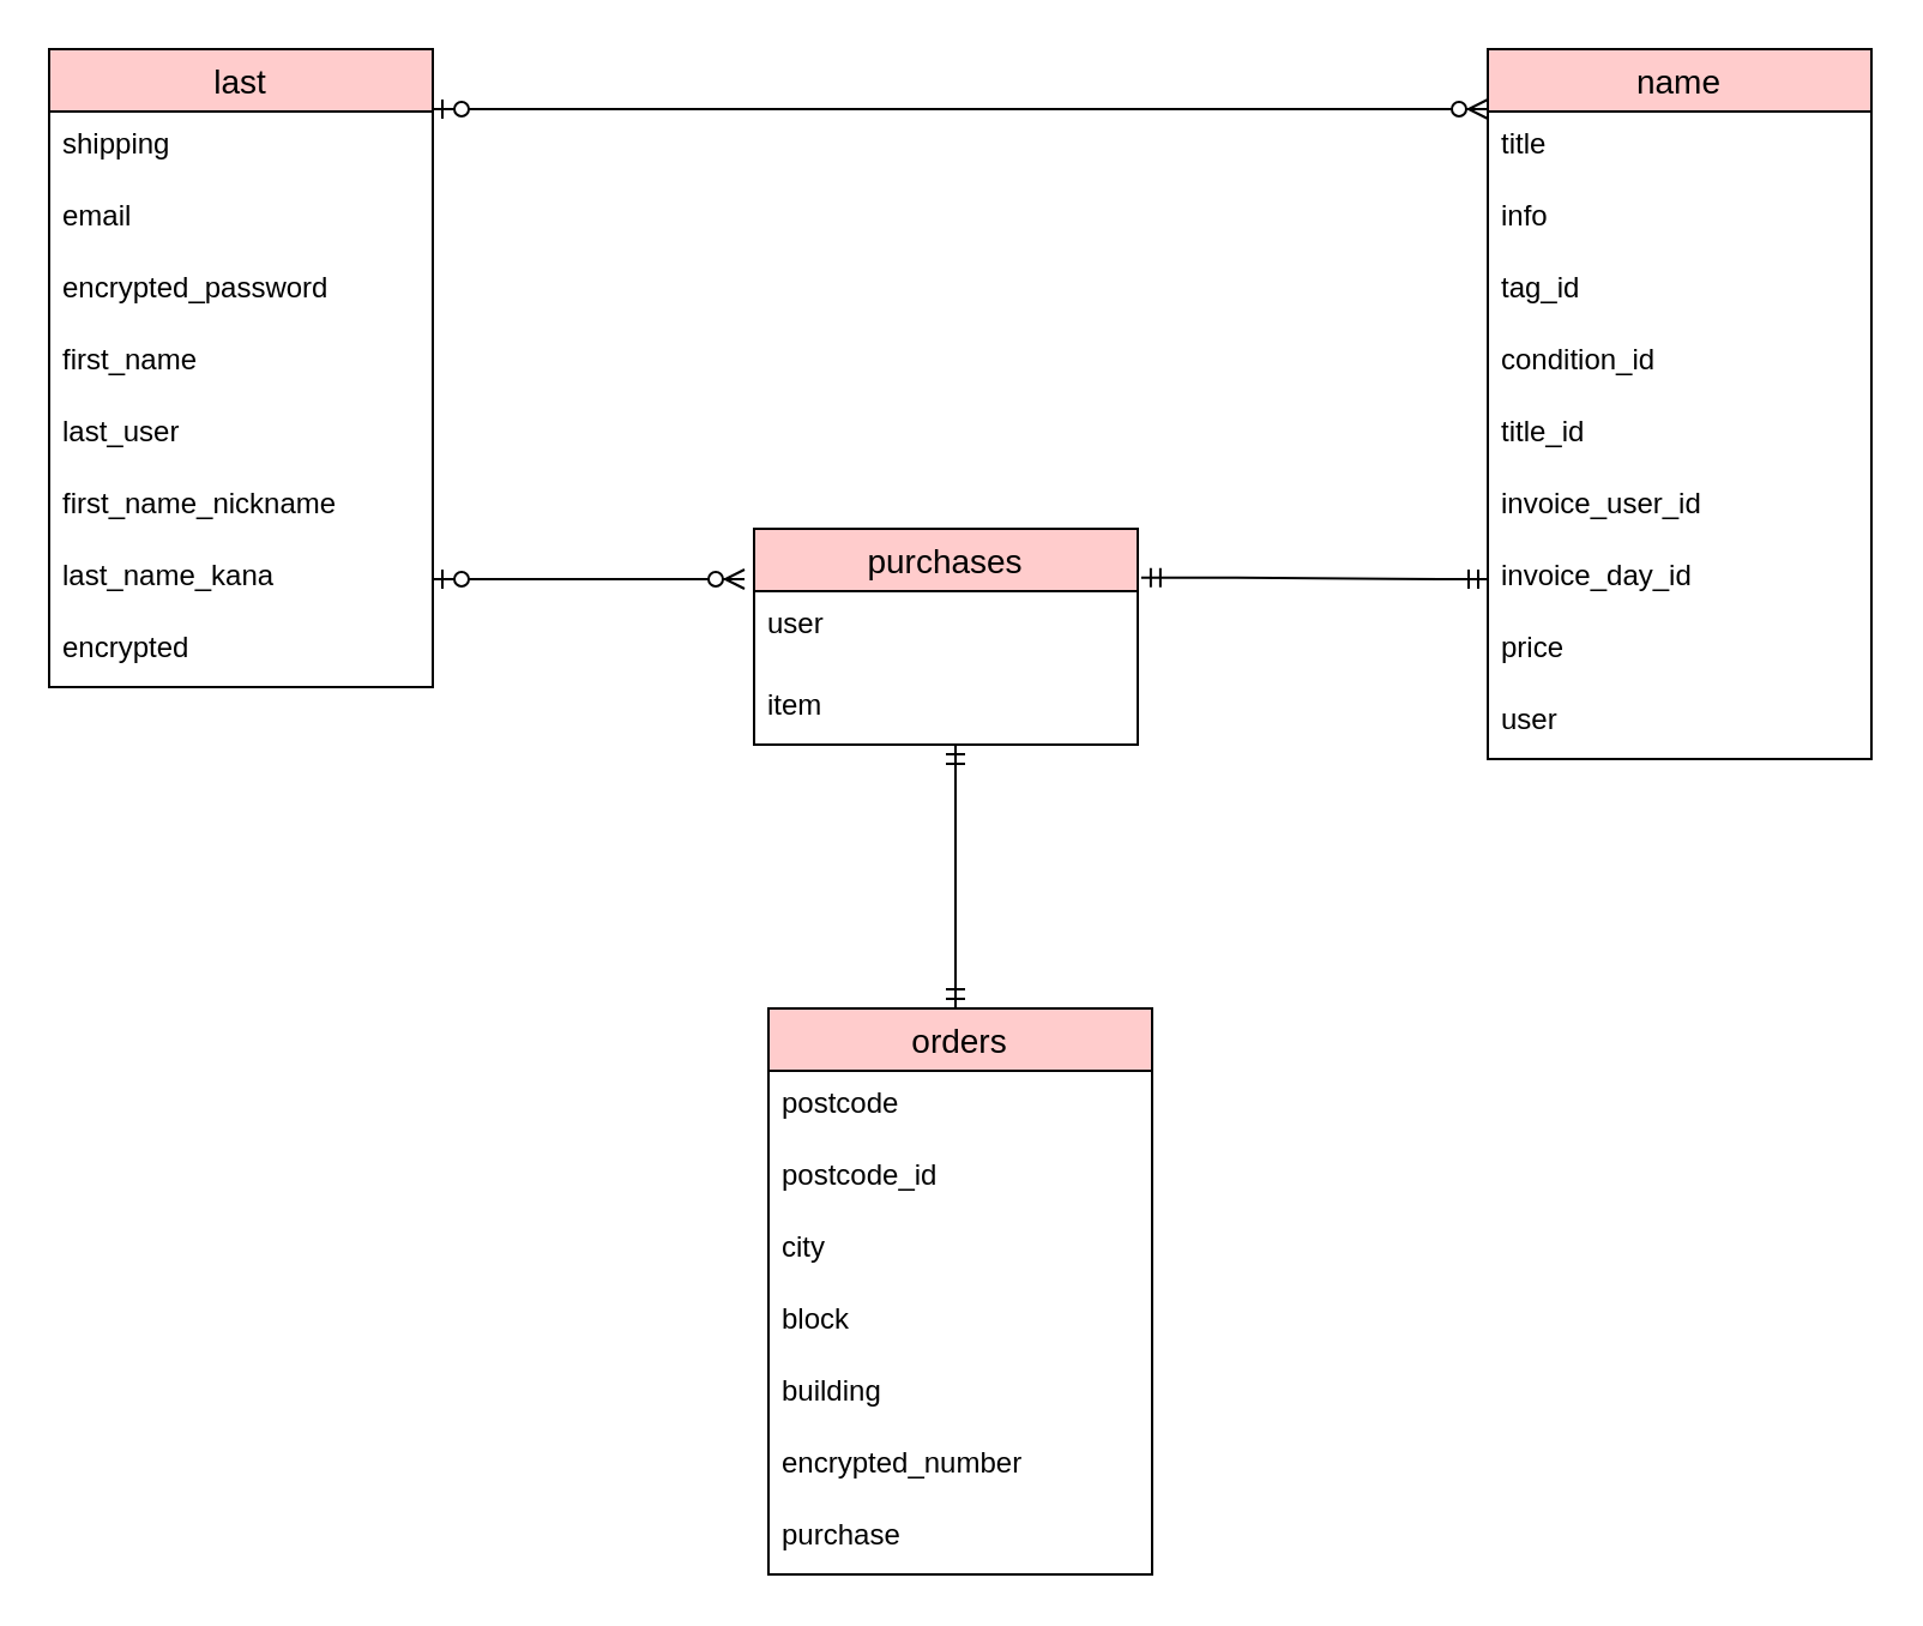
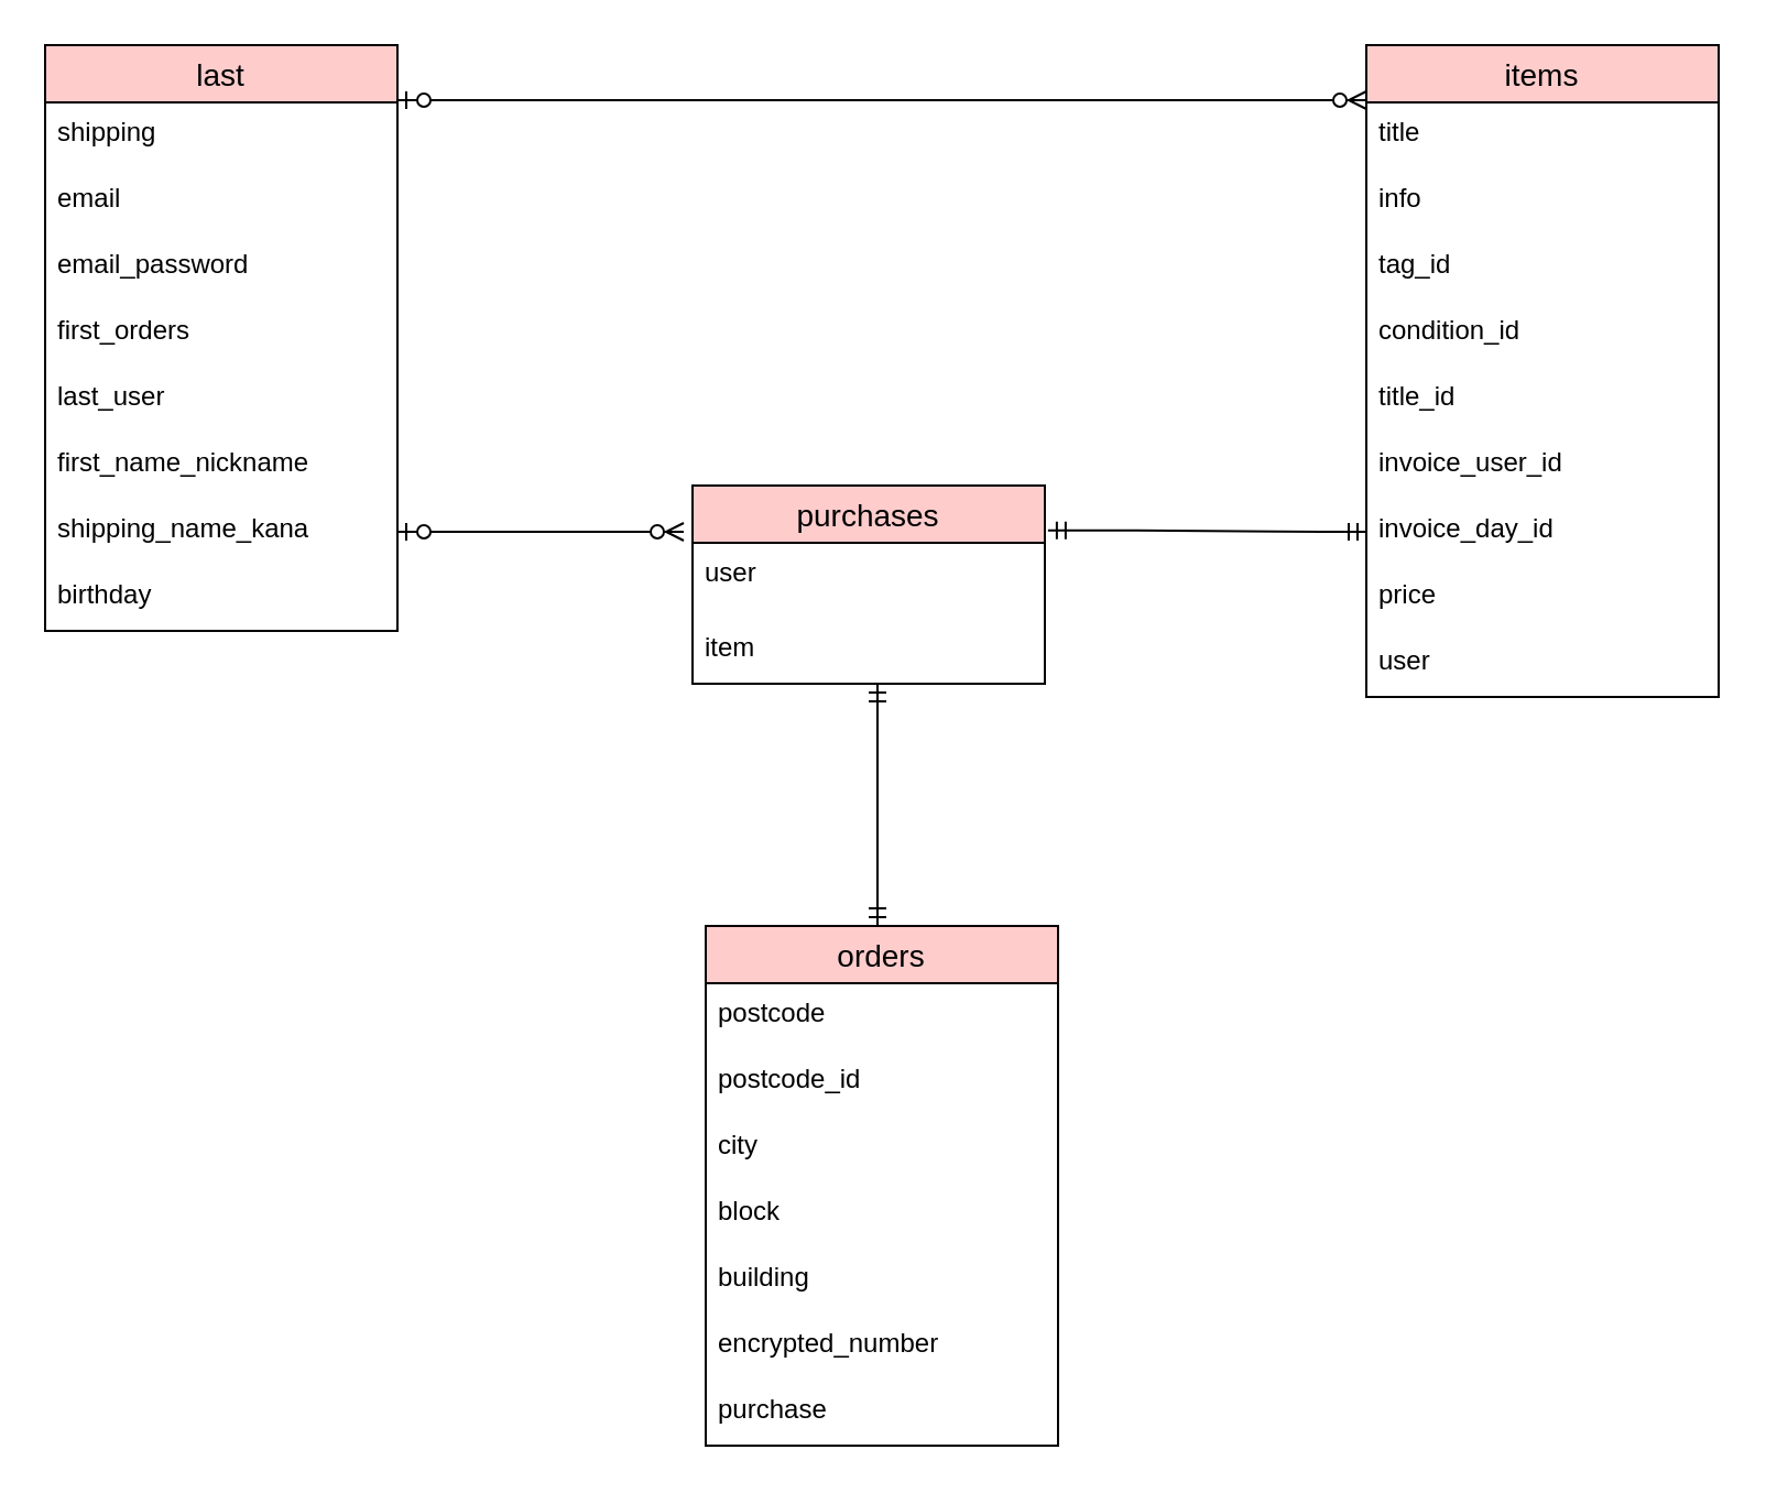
- <mxCell id="11" value="name" style="swimlane;fontStyle=0;childLayout=stackLayout;horizontal=1;startSize=26;horizontalStack=0;resizeParent=1;resizeParentMax=0;resizeLast=0;collapsible=1;marginBottom=0;align=center;fontSize=14;fillColor=#FFCCCC;rounded=0;" parent="1" vertex="1"><mxGeometry x="620" y="20" width="160" height="296" as="geometry" /></mxCell>
+ <mxCell id="11" value="items" style="swimlane;fontStyle=0;childLayout=stackLayout;horizontal=1;startSize=26;horizontalStack=0;resizeParent=1;resizeParentMax=0;resizeLast=0;collapsible=1;marginBottom=0;align=center;fontSize=14;fillColor=#FFCCCC;rounded=0;" parent="1" vertex="1"><mxGeometry x="620" y="20" width="160" height="296" as="geometry" /></mxCell>
- <mxCell id="5" value="encrypted_password" style="text;strokeColor=none;fillColor=none;spacingLeft=4;spacingRight=4;overflow=hidden;rotatable=0;points=[[0,0.5],[1,0.5]];portConstraint=eastwest;fontSize=12;rounded=0;" parent="2" vertex="1"><mxGeometry y="86" width="160" height="30" as="geometry" /></mxCell>
+ <mxCell id="5" value="email_password" style="text;strokeColor=none;fillColor=none;spacingLeft=4;spacingRight=4;overflow=hidden;rotatable=0;points=[[0,0.5],[1,0.5]];portConstraint=eastwest;fontSize=12;rounded=0;" parent="2" vertex="1"><mxGeometry y="86" width="160" height="30" as="geometry" /></mxCell>
- <mxCell id="6" value="first_name" style="text;strokeColor=none;fillColor=none;spacingLeft=4;spacingRight=4;overflow=hidden;rotatable=0;points=[[0,0.5],[1,0.5]];portConstraint=eastwest;fontSize=12;rounded=0;" parent="2" vertex="1"><mxGeometry y="116" width="160" height="30" as="geometry" /></mxCell>
+ <mxCell id="6" value="first_orders" style="text;strokeColor=none;fillColor=none;spacingLeft=4;spacingRight=4;overflow=hidden;rotatable=0;points=[[0,0.5],[1,0.5]];portConstraint=eastwest;fontSize=12;rounded=0;" parent="2" vertex="1"><mxGeometry y="116" width="160" height="30" as="geometry" /></mxCell>
- <mxCell id="9" value="last_name_kana" style="text;strokeColor=none;fillColor=none;spacingLeft=4;spacingRight=4;overflow=hidden;rotatable=0;points=[[0,0.5],[1,0.5]];portConstraint=eastwest;fontSize=12;rounded=0;" parent="2" vertex="1"><mxGeometry y="206" width="160" height="30" as="geometry" /></mxCell>
+ <mxCell id="9" value="shipping_name_kana" style="text;strokeColor=none;fillColor=none;spacingLeft=4;spacingRight=4;overflow=hidden;rotatable=0;points=[[0,0.5],[1,0.5]];portConstraint=eastwest;fontSize=12;rounded=0;" parent="2" vertex="1"><mxGeometry y="206" width="160" height="30" as="geometry" /></mxCell>
- <mxCell id="10" value="encrypted" style="text;strokeColor=none;fillColor=none;spacingLeft=4;spacingRight=4;overflow=hidden;rotatable=0;points=[[0,0.5],[1,0.5]];portConstraint=eastwest;fontSize=12;rounded=0;" parent="2" vertex="1"><mxGeometry y="236" width="160" height="30" as="geometry" /></mxCell>
+ <mxCell id="10" value="birthday" style="text;strokeColor=none;fillColor=none;spacingLeft=4;spacingRight=4;overflow=hidden;rotatable=0;points=[[0,0.5],[1,0.5]];portConstraint=eastwest;fontSize=12;rounded=0;" parent="2" vertex="1"><mxGeometry y="236" width="160" height="30" as="geometry" /></mxCell>
